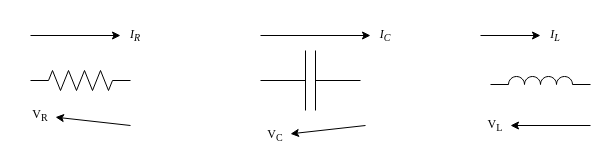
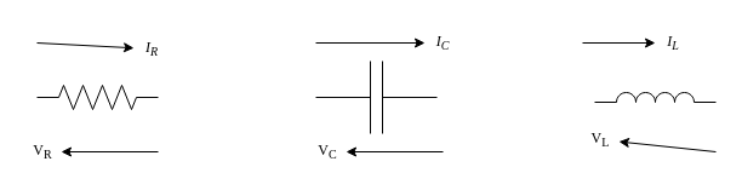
- <mxCell id="6" value="&lt;font face=&quot;Times New Roman&quot;&gt;&lt;i&gt;I&lt;sub&gt;R&lt;/sub&gt;&lt;/i&gt;&lt;/font&gt;" style="text;html=1;strokeColor=none;fillColor=none;align=center;verticalAlign=middle;whiteSpace=wrap;rounded=0;" vertex="1" parent="1"><mxGeometry x="120" y="20" width="30" height="30" as="geometry" /></mxCell>
+ <mxCell id="6" value="&lt;font face=&quot;Times New Roman&quot;&gt;&lt;i&gt;I&lt;sub&gt;R&lt;/sub&gt;&lt;/i&gt;&lt;/font&gt;" style="text;html=1;strokeColor=none;fillColor=none;align=center;verticalAlign=middle;whiteSpace=wrap;rounded=0;" vertex="1" parent="1"><mxGeometry x="110" y="25" width="30" height="30" as="geometry" /></mxCell>
- <mxCell id="10" value="&lt;font face=&quot;Times New Roman&quot;&gt;&lt;i&gt;I&lt;sub&gt;C&lt;/sub&gt;&lt;/i&gt;&lt;/font&gt;" style="text;html=1;strokeColor=none;fillColor=none;align=center;verticalAlign=middle;whiteSpace=wrap;rounded=0;" vertex="1" parent="1"><mxGeometry x="370" y="20" width="30" height="30" as="geometry" /></mxCell>
+ <mxCell id="10" value="&lt;font face=&quot;Times New Roman&quot;&gt;&lt;i&gt;I&lt;sub&gt;C&lt;/sub&gt;&lt;/i&gt;&lt;/font&gt;" style="text;html=1;strokeColor=none;fillColor=none;align=center;verticalAlign=middle;whiteSpace=wrap;rounded=0;" vertex="1" parent="1"><mxGeometry x="350" y="20" width="30" height="30" as="geometry" /></mxCell>
- <mxCell id="8" value="V&lt;sub&gt;R&lt;/sub&gt;" style="text;html=1;strokeColor=none;fillColor=none;align=center;verticalAlign=middle;whiteSpace=wrap;rounded=0;fontFamily=Times New Roman;" vertex="1" parent="1"><mxGeometry x="25" y="100" width="30" height="30" as="geometry" /></mxCell>
+ <mxCell id="8" value="V&lt;sub&gt;R&lt;/sub&gt;" style="text;html=1;strokeColor=none;fillColor=none;align=center;verticalAlign=middle;whiteSpace=wrap;rounded=0;fontFamily=Times New Roman;" vertex="1" parent="1"><mxGeometry x="20" y="110" width="30" height="30" as="geometry" /></mxCell>
- <mxCell id="16" value="V&lt;sub&gt;L&lt;/sub&gt;" style="text;html=1;strokeColor=none;fillColor=none;align=center;verticalAlign=middle;whiteSpace=wrap;rounded=0;fontFamily=Times New Roman;" vertex="1" parent="1"><mxGeometry x="480" y="110" width="30" height="30" as="geometry" /></mxCell>
+ <mxCell id="16" value="V&lt;sub&gt;L&lt;/sub&gt;" style="text;html=1;strokeColor=none;fillColor=none;align=center;verticalAlign=middle;whiteSpace=wrap;rounded=0;fontFamily=Times New Roman;" vertex="1" parent="1"><mxGeometry x="480" y="100" width="30" height="30" as="geometry" /></mxCell>
- <mxCell id="14" value="V&lt;sub&gt;C&lt;/sub&gt;" style="text;html=1;strokeColor=none;fillColor=none;align=center;verticalAlign=middle;whiteSpace=wrap;rounded=0;fontFamily=Times New Roman;" vertex="1" parent="1"><mxGeometry x="260" y="120" width="30" height="30" as="geometry" /></mxCell>
+ <mxCell id="14" value="V&lt;sub&gt;C&lt;/sub&gt;" style="text;html=1;strokeColor=none;fillColor=none;align=center;verticalAlign=middle;whiteSpace=wrap;rounded=0;fontFamily=Times New Roman;" vertex="1" parent="1"><mxGeometry x="255" y="110" width="30" height="30" as="geometry" /></mxCell>
